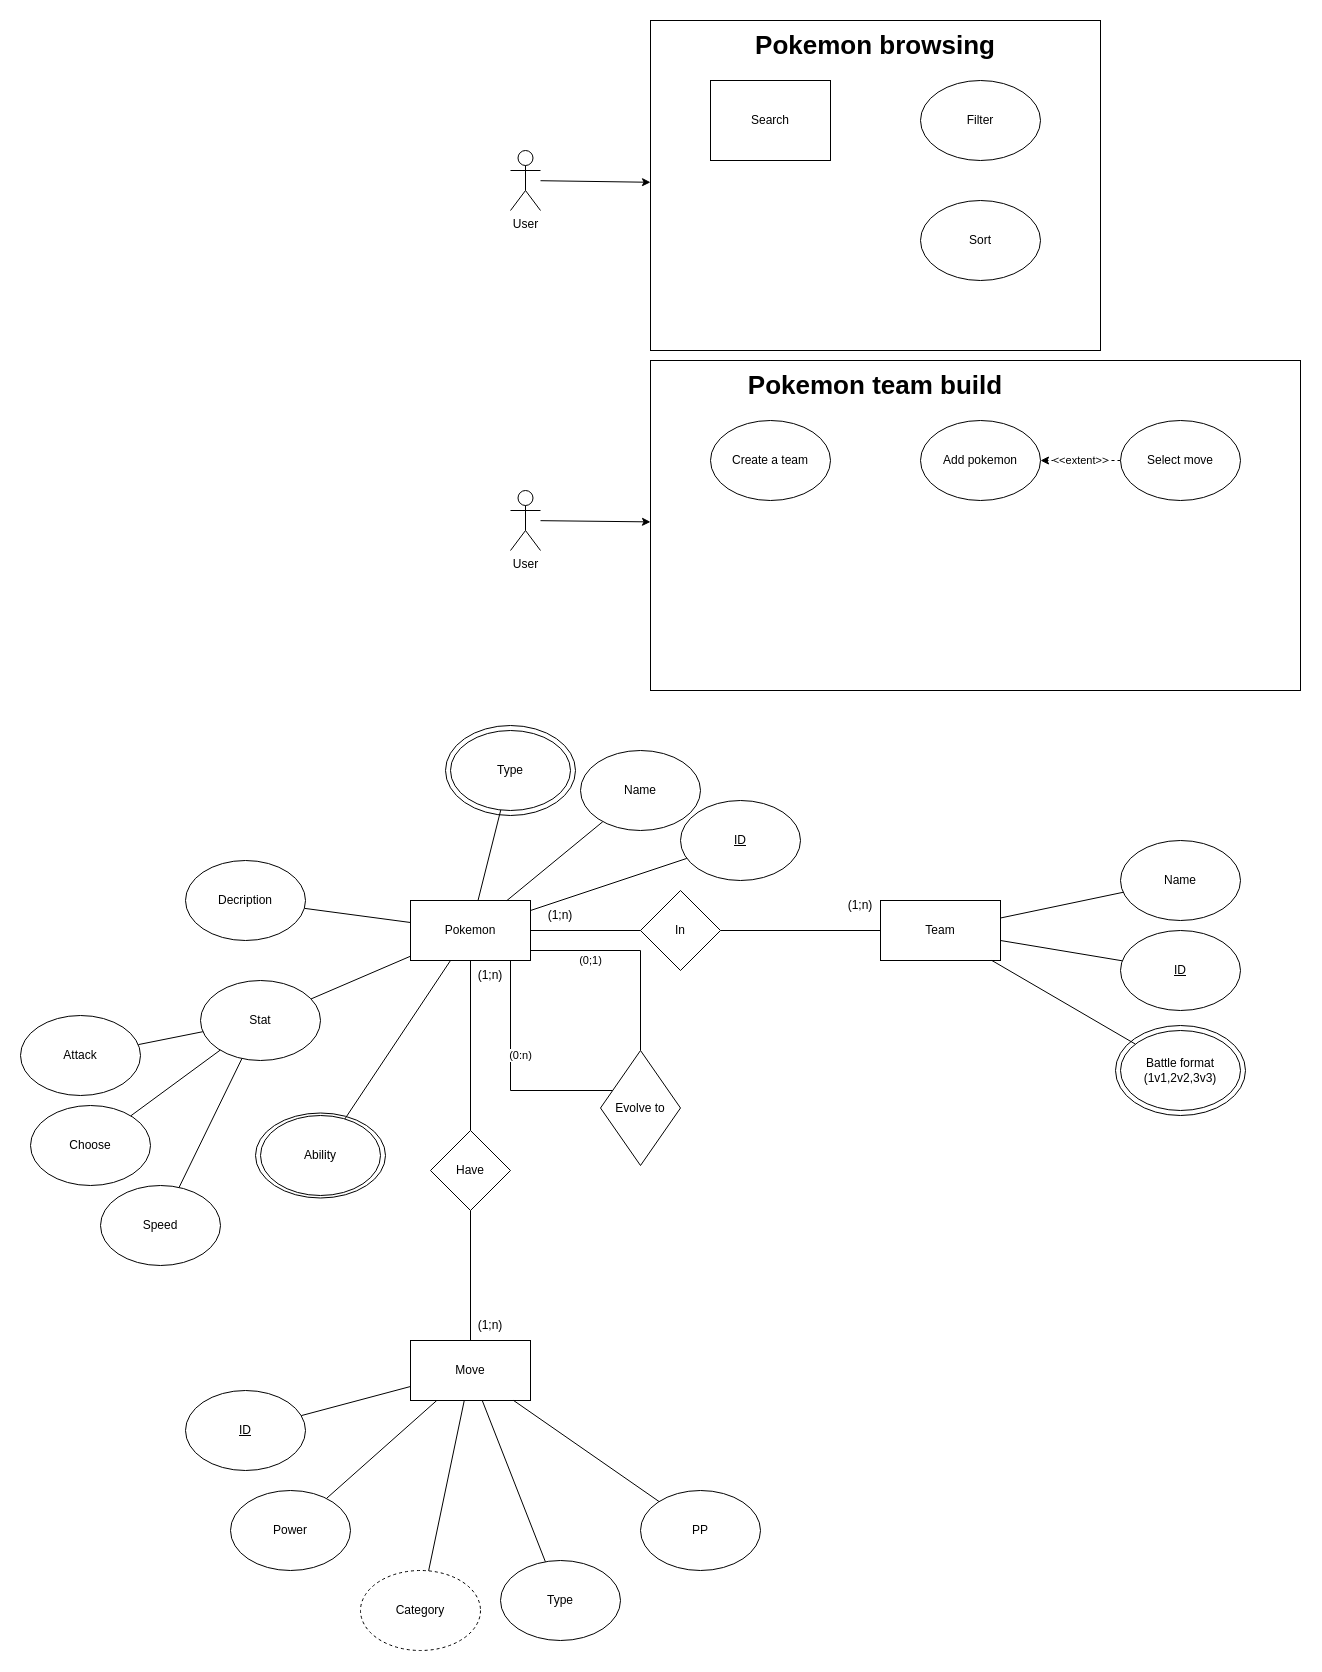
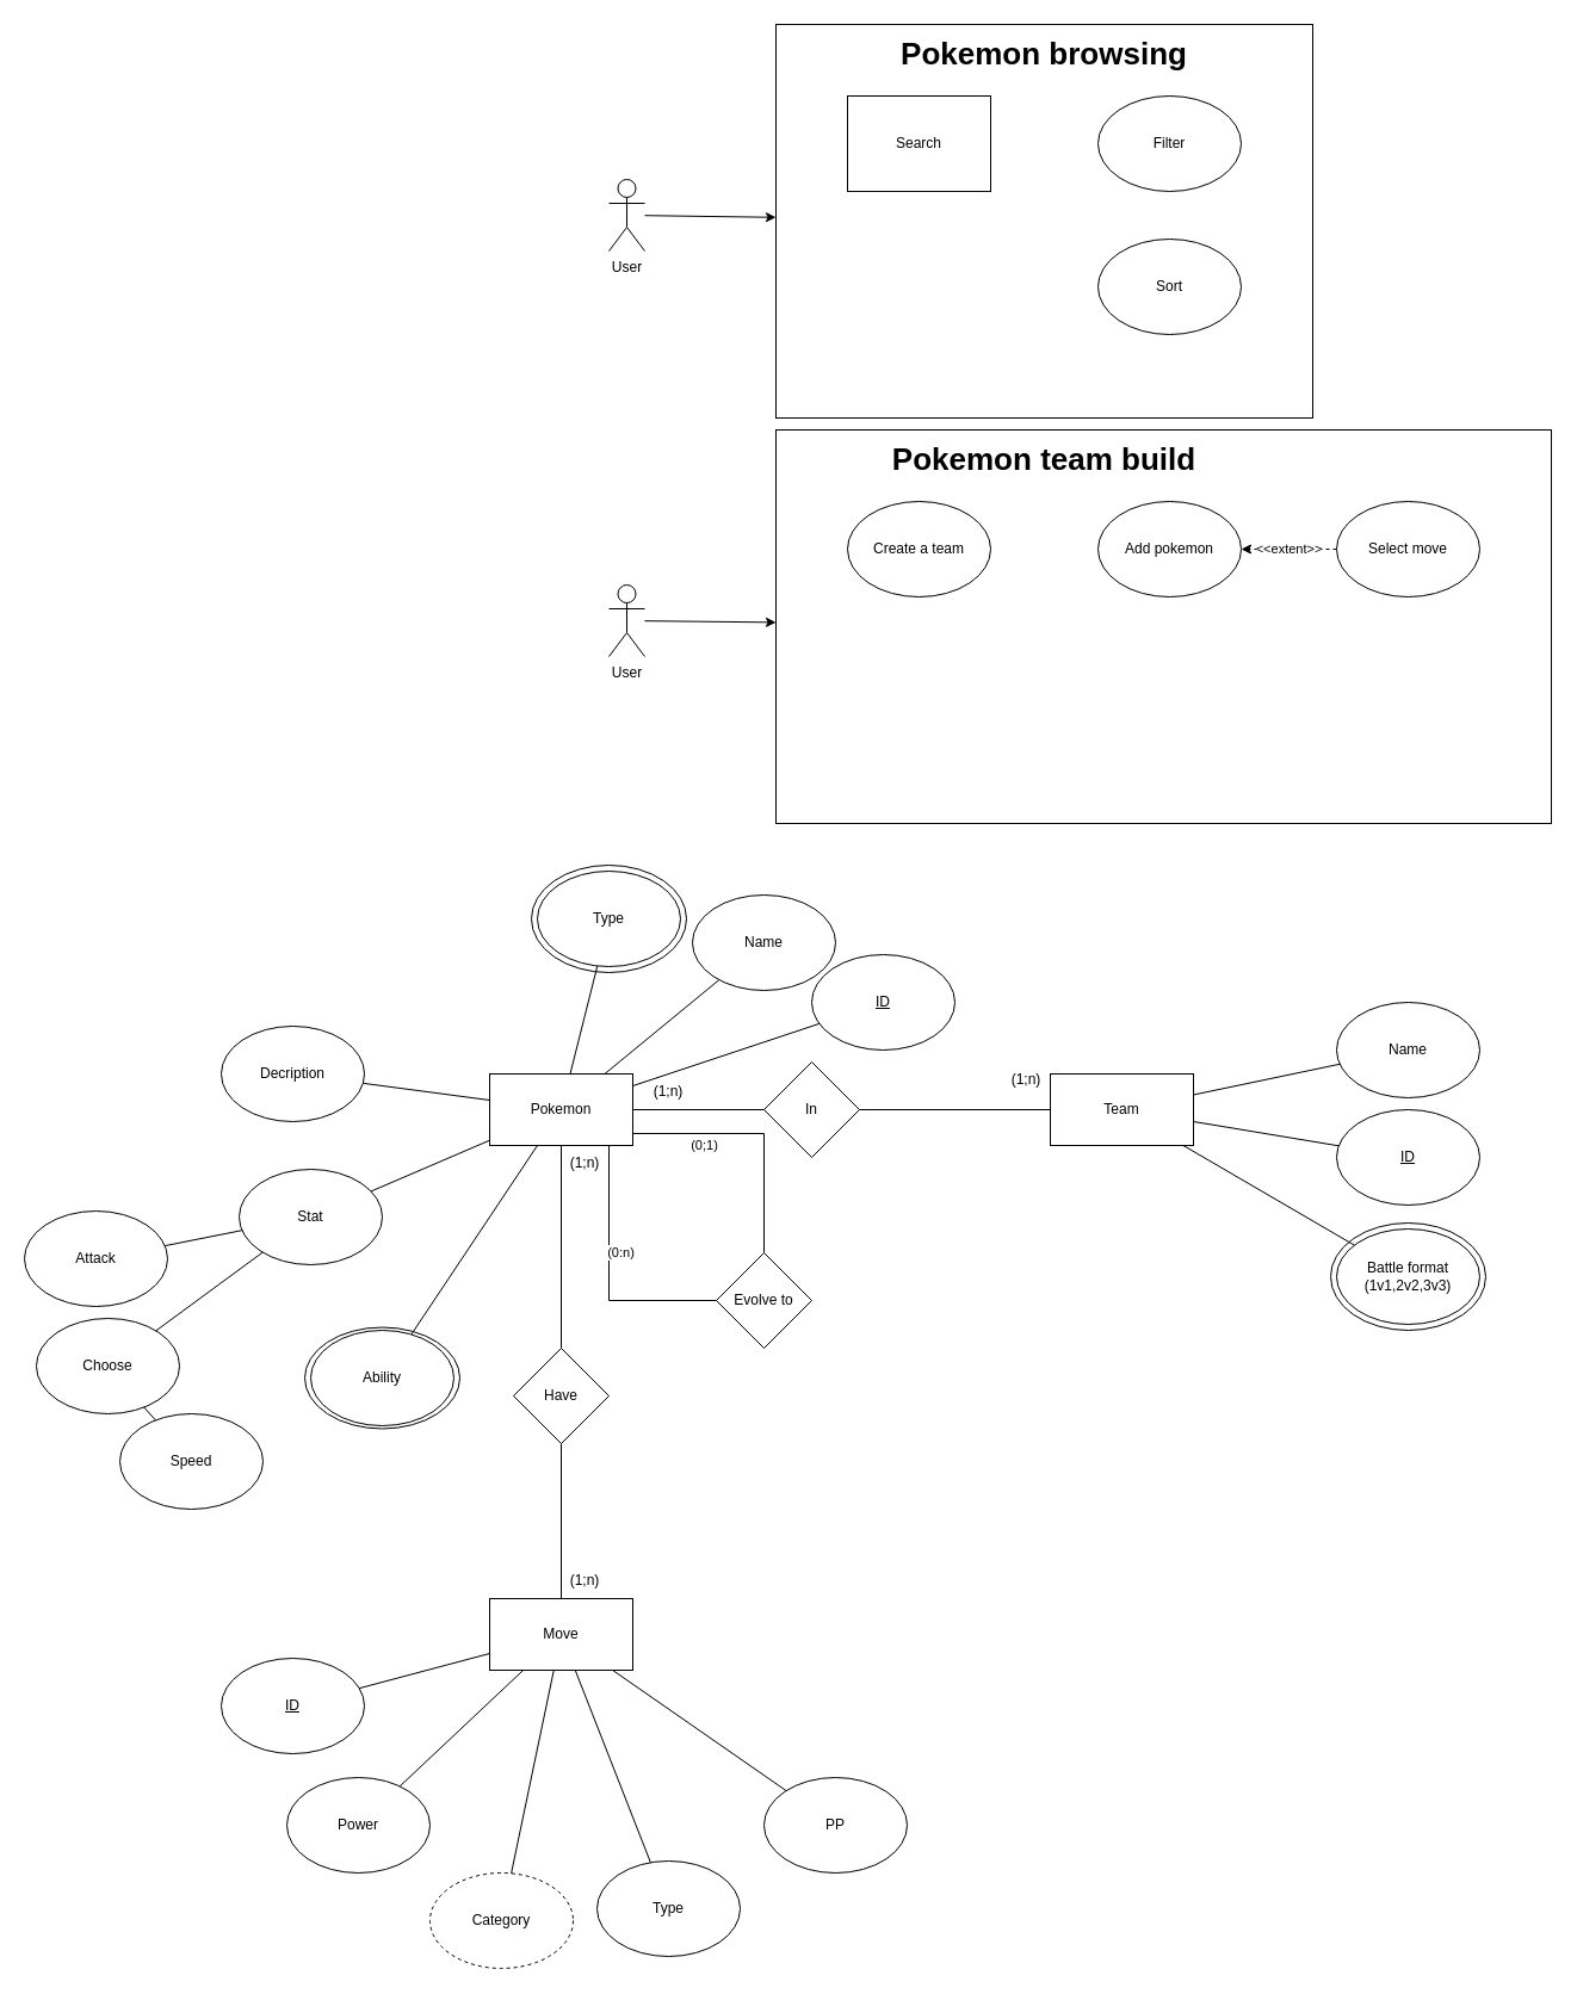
- <mxCell id="69" value="Evolve to" style="rhombus;whiteSpace=wrap;html=1;" vertex="1" parent="1"><mxGeometry x="600" y="1050" width="80" height="115" as="geometry" /></mxCell>
+ <mxCell id="69" value="Evolve to" style="rhombus;whiteSpace=wrap;html=1;" vertex="1" parent="1"><mxGeometry x="600" y="1050" width="80" height="80" as="geometry" /></mxCell>
- <mxCell id="51" style="rounded=0;orthogonalLoop=1;jettySize=auto;html=1;endArrow=none;endFill=0;" parent="1" source="52" target="42" edge="1"><mxGeometry relative="1" as="geometry" /></mxCell>
+ <mxCell id="51" style="rounded=0;orthogonalLoop=1;jettySize=auto;html=1;endArrow=none;endFill=0;" parent="1" source="52" target="50" edge="1"><mxGeometry relative="1" as="geometry" /></mxCell>
- <mxCell id="22" value="Power" style="ellipse;whiteSpace=wrap;html=1;" parent="1" vertex="1"><mxGeometry x="230" y="1490" width="120" height="80" as="geometry" /></mxCell>
+ <mxCell id="22" value="Power" style="ellipse;whiteSpace=wrap;html=1;" parent="1" vertex="1"><mxGeometry x="240" y="1490" width="120" height="80" as="geometry" /></mxCell>
